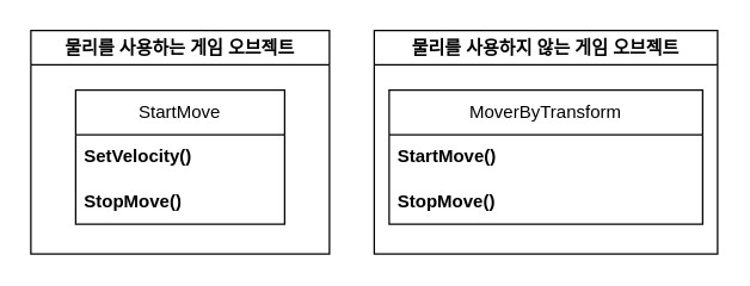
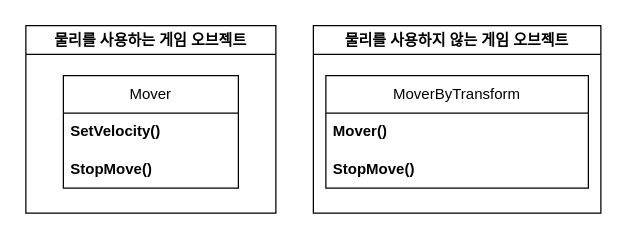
- <mxCell id="3" value="StartMove" style="swimlane;fontStyle=0;childLayout=stackLayout;horizontal=1;startSize=30;horizontalStack=0;resizeParent=1;resizeParentMax=0;resizeLast=0;collapsible=1;marginBottom=0;whiteSpace=wrap;html=1;" vertex="1" parent="2"><mxGeometry x="30" y="40" width="140" height="90" as="geometry" /></mxCell>
+ <mxCell id="3" value="Mover" style="swimlane;fontStyle=0;childLayout=stackLayout;horizontal=1;startSize=30;horizontalStack=0;resizeParent=1;resizeParentMax=0;resizeLast=0;collapsible=1;marginBottom=0;whiteSpace=wrap;html=1;" vertex="1" parent="2"><mxGeometry x="30" y="40" width="140" height="90" as="geometry" /></mxCell>
- <mxCell id="8" value="StartMove()" style="text;strokeColor=none;fillColor=none;align=left;verticalAlign=middle;spacingLeft=4;spacingRight=4;overflow=hidden;points=[[0,0.5],[1,0.5]];portConstraint=eastwest;rotatable=0;whiteSpace=wrap;html=1;fontStyle=1" vertex="1" parent="7"><mxGeometry y="30" width="210" height="30" as="geometry" /></mxCell>
+ <mxCell id="8" value="Mover()" style="text;strokeColor=none;fillColor=none;align=left;verticalAlign=middle;spacingLeft=4;spacingRight=4;overflow=hidden;points=[[0,0.5],[1,0.5]];portConstraint=eastwest;rotatable=0;whiteSpace=wrap;html=1;fontStyle=1" vertex="1" parent="7"><mxGeometry y="30" width="210" height="30" as="geometry" /></mxCell>
